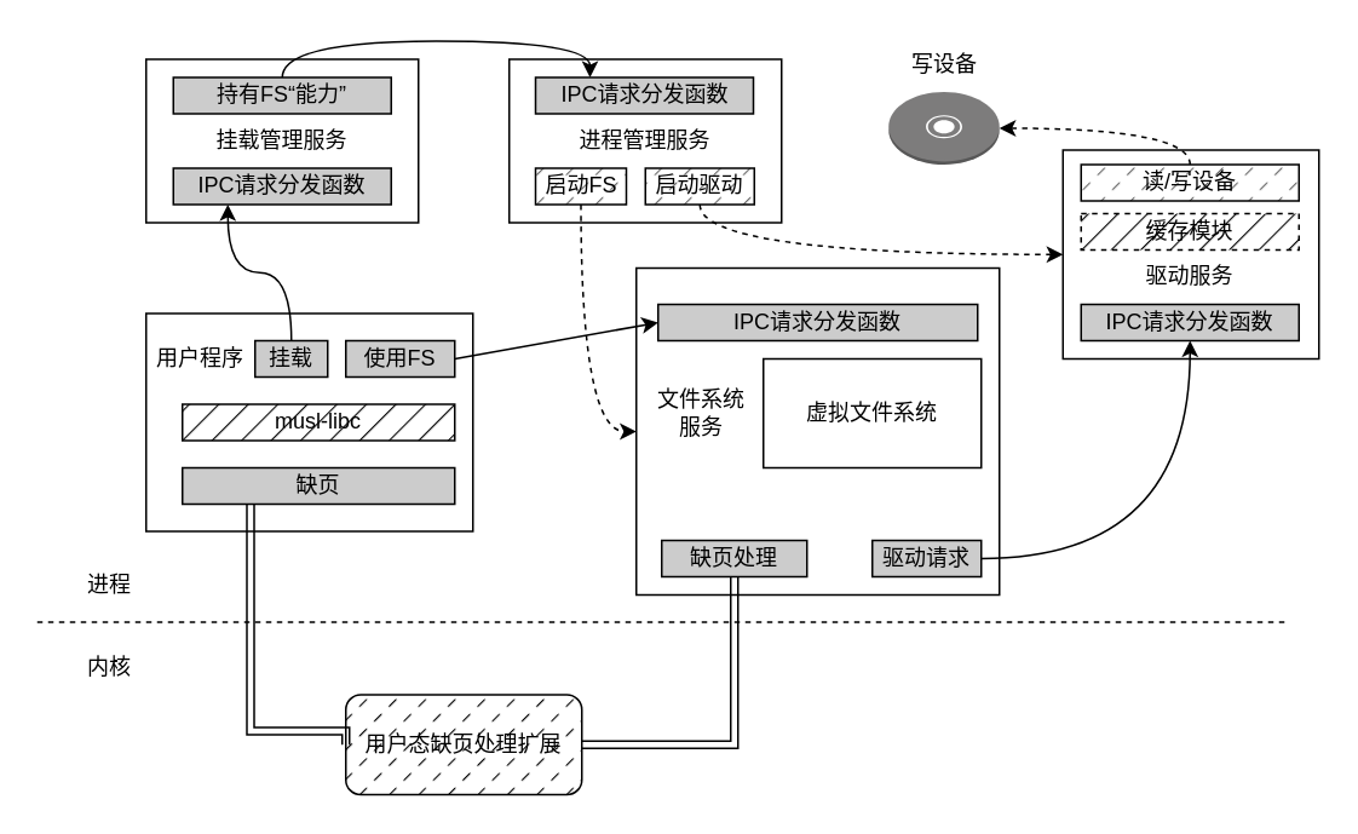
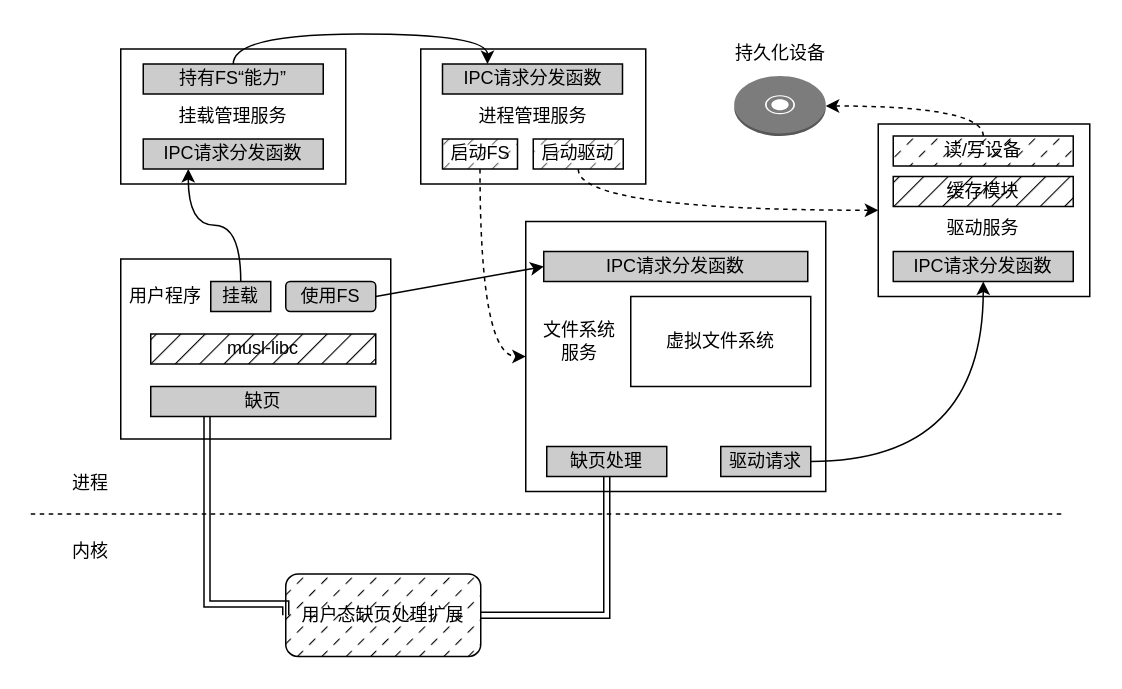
- <mxCell id="8" value="写设备" style="text;html=1;strokeColor=none;fillColor=none;align=center;verticalAlign=middle;whiteSpace=wrap;rounded=0;" parent="1" vertex="1"><mxGeometry x="474.5" y="20" width="90" height="30" as="geometry" /></mxCell>
+ <mxCell id="8" value="持久化设备" style="text;html=1;strokeColor=none;fillColor=none;align=center;verticalAlign=middle;whiteSpace=wrap;rounded=0;" parent="1" vertex="1"><mxGeometry x="474.5" y="20" width="90" height="30" as="geometry" /></mxCell>
- <mxCell id="19" value="读/写设备" style="rounded=0;whiteSpace=wrap;html=1;fillStyle=dashed;fillColor=#666666;" parent="1" vertex="1"><mxGeometry x="595" y="90" width="120" height="20" as="geometry" /></mxCell>
+ <mxCell id="19" value="读/写设备" style="rounded=0;whiteSpace=wrap;html=1;fillStyle=dashed;fillColor=#000000;" parent="1" vertex="1"><mxGeometry x="595" y="90" width="120" height="20" as="geometry" /></mxCell>
- <mxCell id="30" value="缓存模块" style="rounded=0;whiteSpace=wrap;html=1;fillColor=#000000;fillStyle=hatch;dashed=1;" parent="1" vertex="1"><mxGeometry x="595" y="117" width="120" height="20" as="geometry" /></mxCell>
+ <mxCell id="30" value="缓存模块" style="rounded=0;whiteSpace=wrap;html=1;fillColor=#000000;fillStyle=hatch;" parent="1" vertex="1"><mxGeometry x="595" y="117" width="120" height="20" as="geometry" /></mxCell>
- <mxCell id="23" value="使用FS" style="rounded=0;whiteSpace=wrap;html=1;fillColor=#CCCCCC;" parent="1" vertex="1"><mxGeometry x="190" y="187" width="60" height="20" as="geometry" /></mxCell>
+ <mxCell id="23" value="使用FS" style="whiteSpace=wrap;html=1;fillColor=#CCCCCC;rounded=1;" parent="1" vertex="1"><mxGeometry x="190" y="187" width="60" height="20" as="geometry" /></mxCell>
